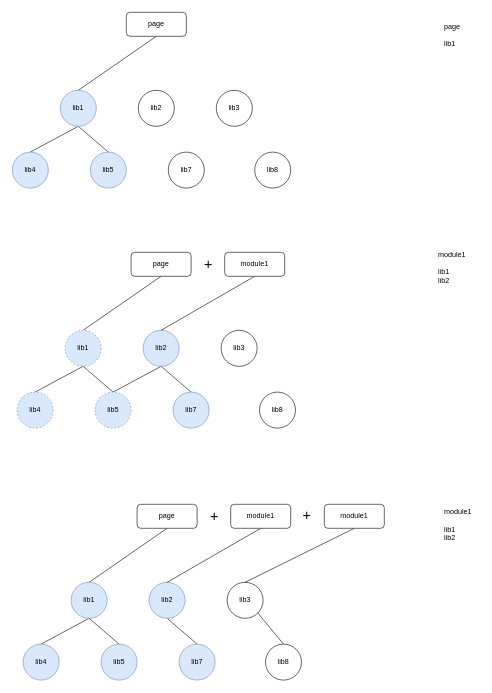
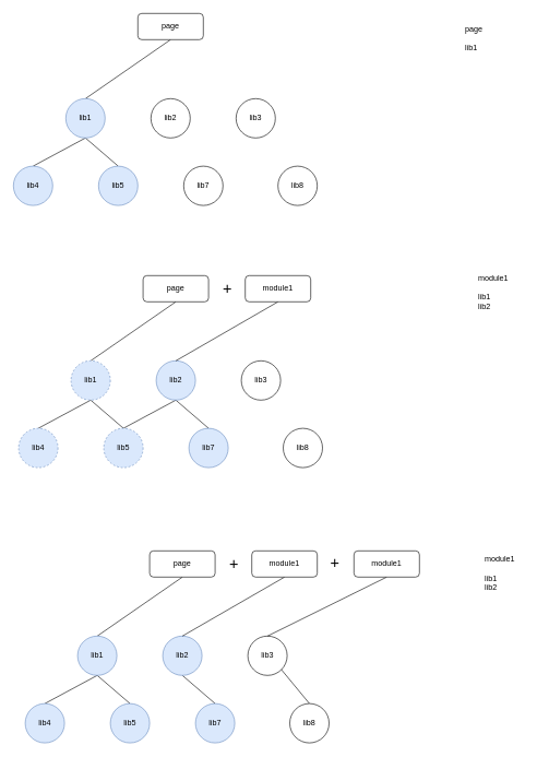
- <mxCell id="50" value="page&lt;br&gt;&lt;br&gt;lib1" style="text;html=1;resizable=0;points=[];autosize=1;align=left;verticalAlign=top;spacingTop=-4;" vertex="1" parent="1"><mxGeometry x="738" y="34" width="40" height="40" as="geometry" /></mxCell>
+ <mxCell id="50" value="page&lt;br&gt;&lt;br&gt;lib1" style="text;html=1;resizable=0;points=[];autosize=1;align=left;verticalAlign=top;spacingTop=-4;" vertex="1" parent="1"><mxGeometry x="708" y="34" width="40" height="40" as="geometry" /></mxCell>
